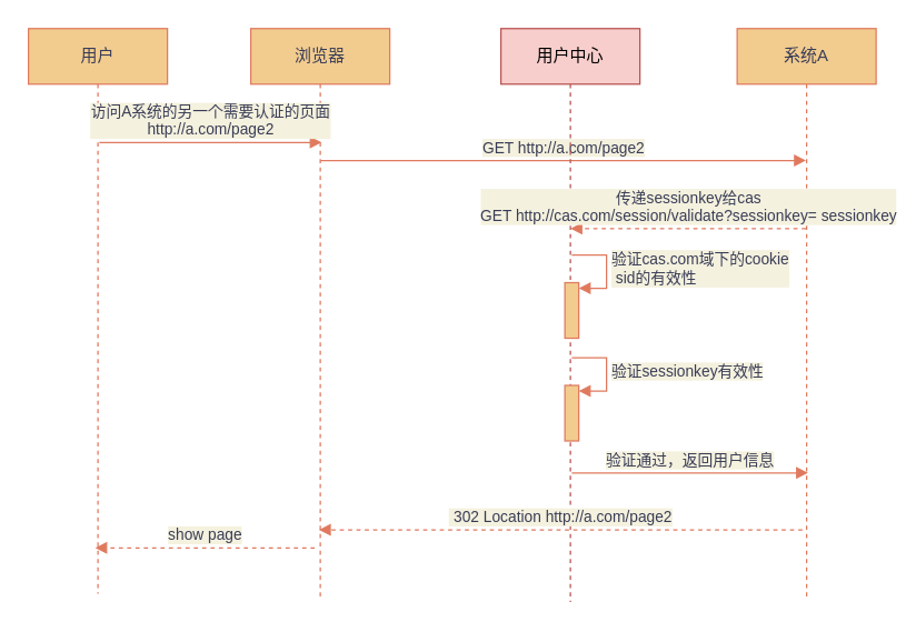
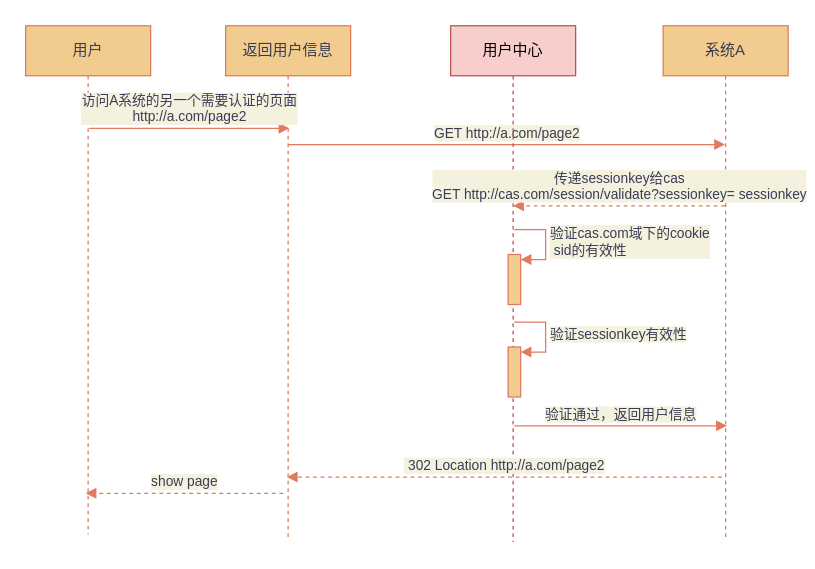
- <mxCell id="3" value="浏览器" style="shape=umlLifeline;perimeter=lifelinePerimeter;whiteSpace=wrap;html=1;container=1;collapsible=0;recursiveResize=0;outlineConnect=0;fillColor=#F2CC8F;strokeColor=#E07A5F;fontColor=#393C56;" parent="1" vertex="1"><mxGeometry x="180" y="20" width="100" height="410" as="geometry" /></mxCell>
+ <mxCell id="3" value="返回用户信息" style="shape=umlLifeline;perimeter=lifelinePerimeter;whiteSpace=wrap;html=1;container=1;collapsible=0;recursiveResize=0;outlineConnect=0;fillColor=#F2CC8F;strokeColor=#E07A5F;fontColor=#393C56;" parent="1" vertex="1"><mxGeometry x="180" y="20" width="100" height="410" as="geometry" /></mxCell>
